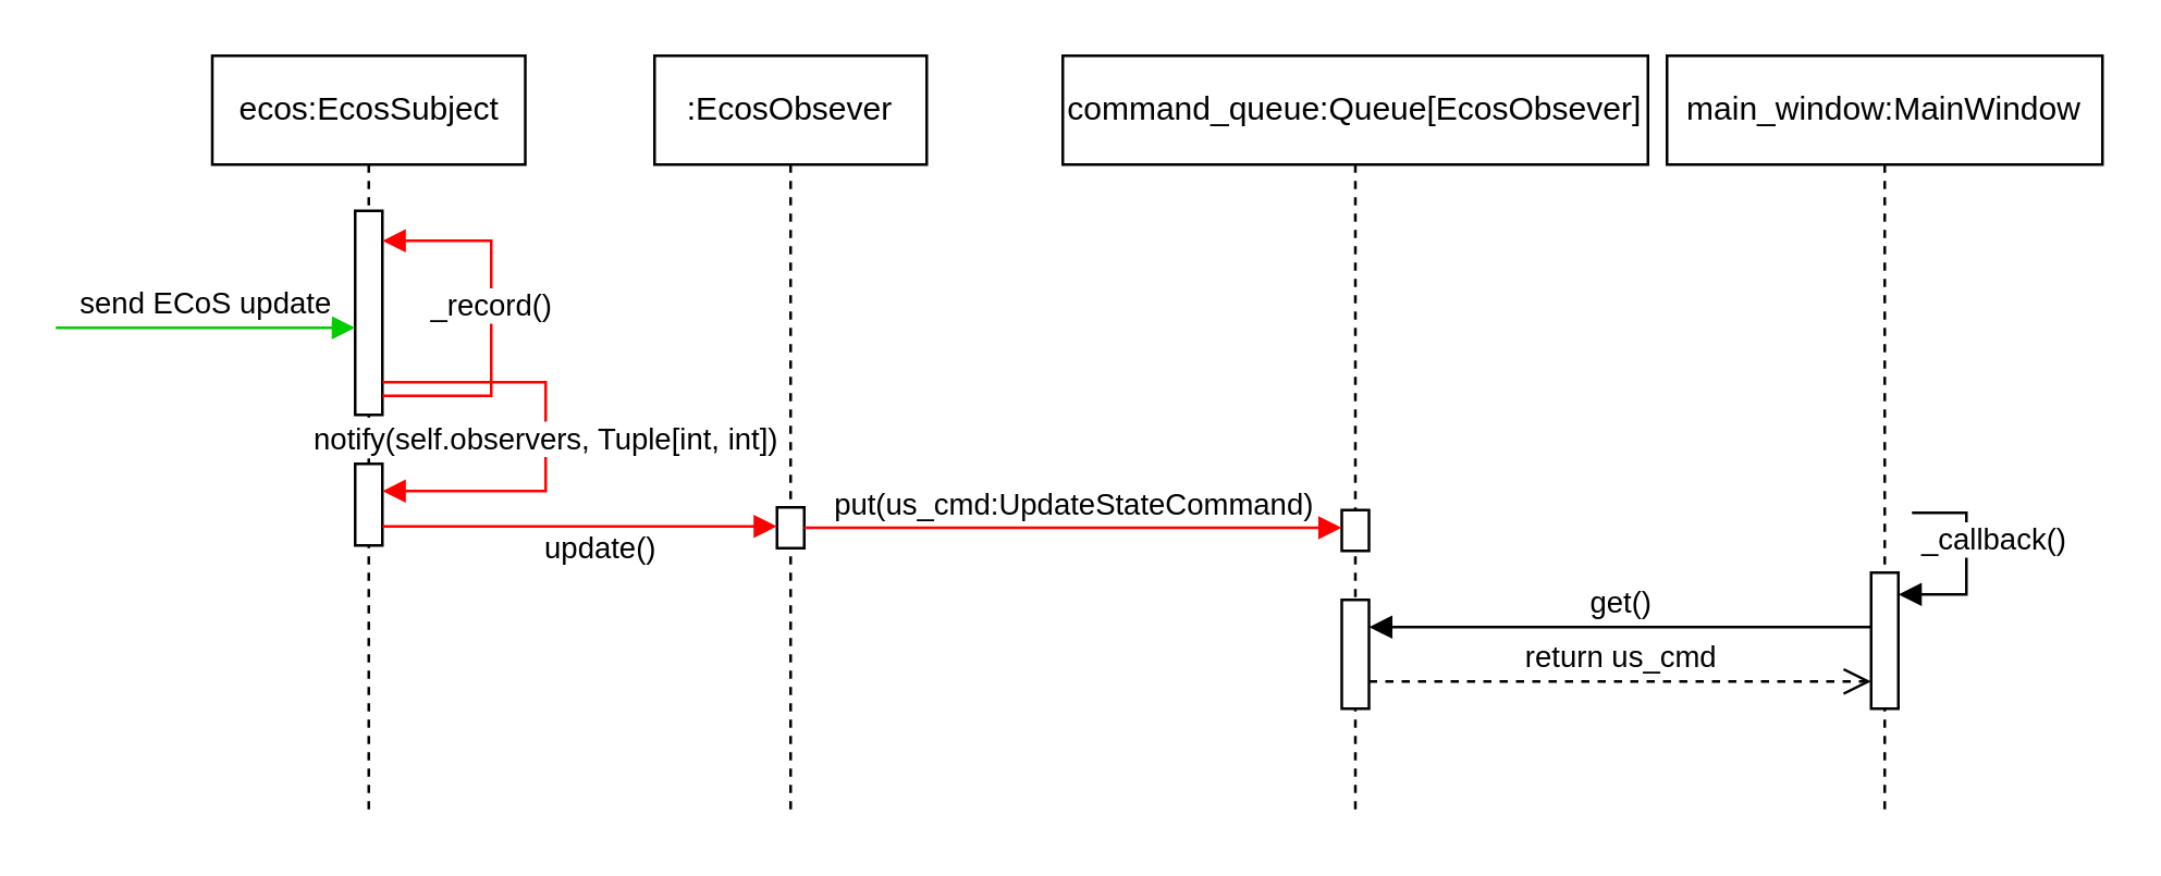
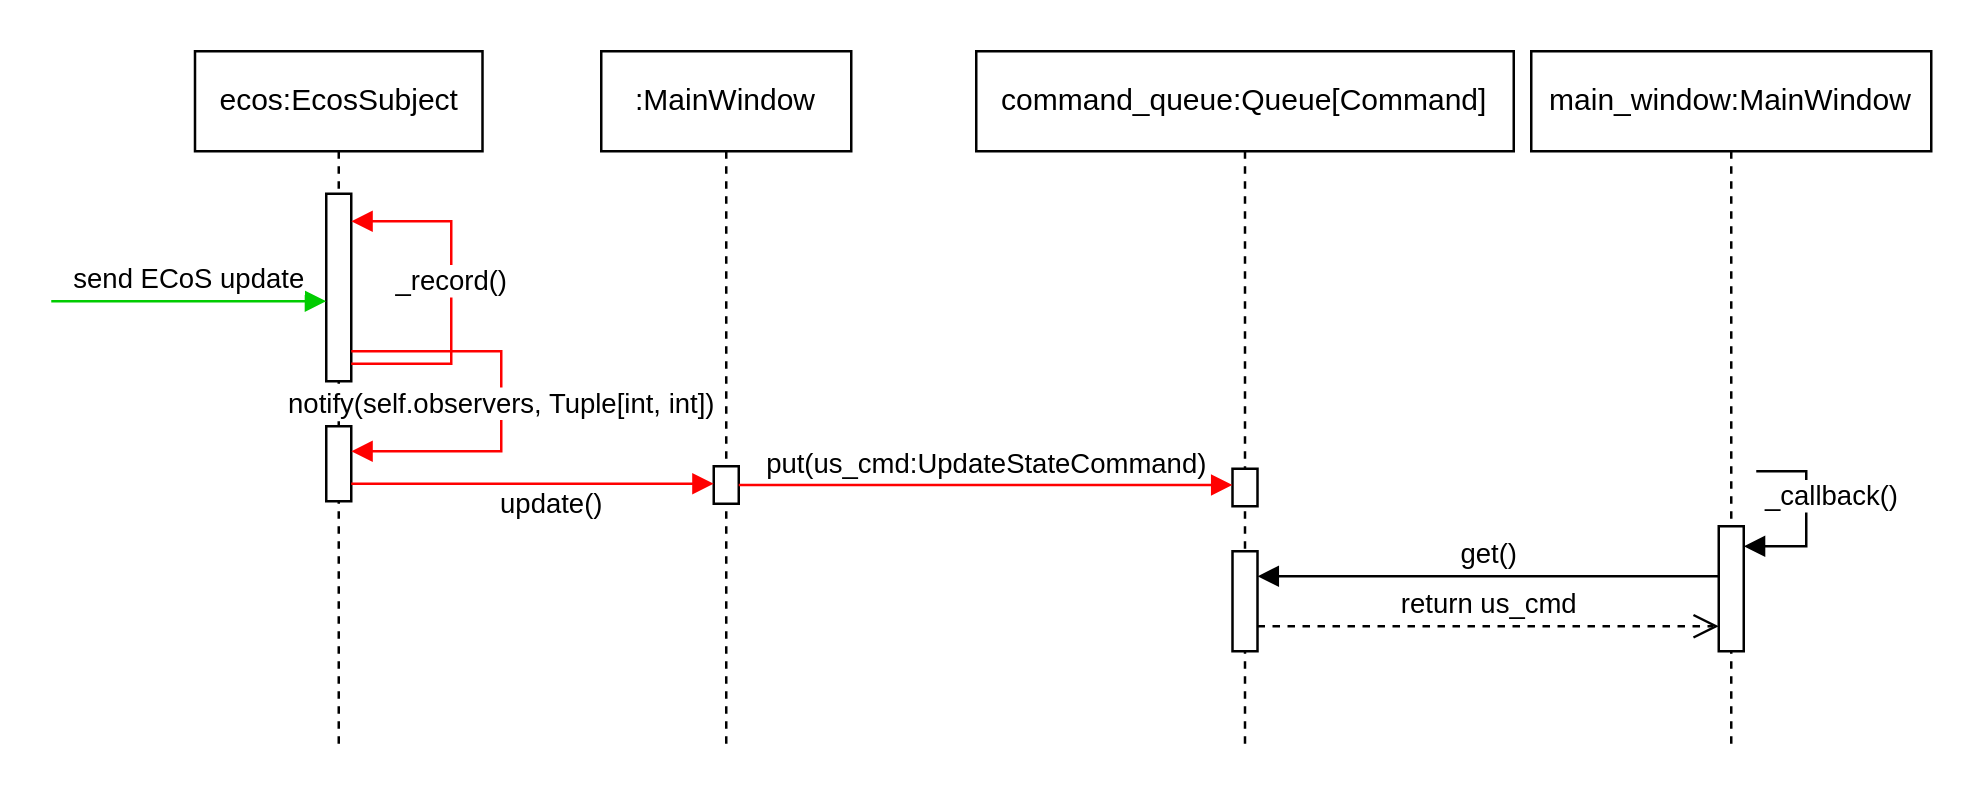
- <mxCell id="7" value=":EcosObsever" style="shape=umlLifeline;perimeter=lifelinePerimeter;whiteSpace=wrap;html=1;container=1;dropTarget=0;collapsible=0;recursiveResize=0;outlineConnect=0;portConstraint=eastwest;newEdgeStyle={&quot;curved&quot;:0,&quot;rounded&quot;:0};" vertex="1" parent="1"><mxGeometry x="240" y="20" width="100" height="280" as="geometry" /></mxCell>
+ <mxCell id="7" value=":MainWindow" style="shape=umlLifeline;perimeter=lifelinePerimeter;whiteSpace=wrap;html=1;container=1;dropTarget=0;collapsible=0;recursiveResize=0;outlineConnect=0;portConstraint=eastwest;newEdgeStyle={&quot;curved&quot;:0,&quot;rounded&quot;:0};" vertex="1" parent="1"><mxGeometry x="240" y="20" width="100" height="280" as="geometry" /></mxCell>
- <mxCell id="4" value="command_queue:Queue[EcosObsever]" style="shape=umlLifeline;perimeter=lifelinePerimeter;whiteSpace=wrap;html=1;container=1;dropTarget=0;collapsible=0;recursiveResize=0;outlineConnect=0;portConstraint=eastwest;newEdgeStyle={&quot;curved&quot;:0,&quot;rounded&quot;:0};" vertex="1" parent="1"><mxGeometry x="390" y="20" width="215" height="280" as="geometry" /></mxCell>
+ <mxCell id="4" value="command_queue:Queue[Command]" style="shape=umlLifeline;perimeter=lifelinePerimeter;whiteSpace=wrap;html=1;container=1;dropTarget=0;collapsible=0;recursiveResize=0;outlineConnect=0;portConstraint=eastwest;newEdgeStyle={&quot;curved&quot;:0,&quot;rounded&quot;:0};" vertex="1" parent="1"><mxGeometry x="390" y="20" width="215" height="280" as="geometry" /></mxCell>
